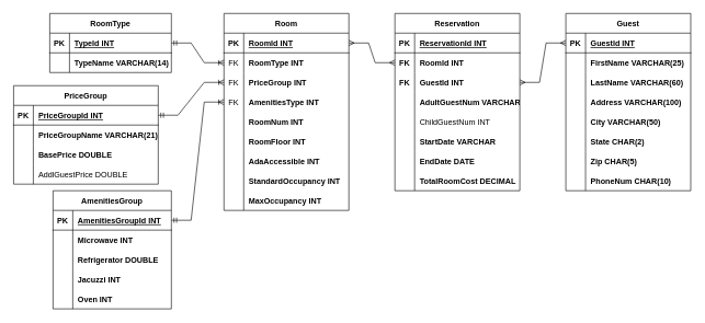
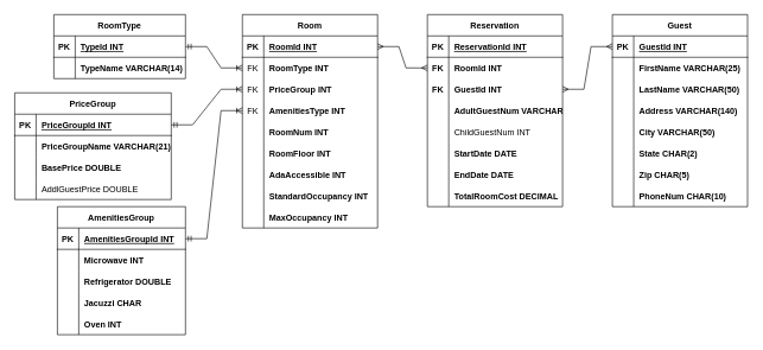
- <mxCell id="59" value="LastName VARCHAR(60)" style="shape=partialRectangle;connectable=0;fillColor=none;top=0;left=0;bottom=0;right=0;align=left;spacingLeft=6;overflow=hidden;fontStyle=1" vertex="1" parent="57"><mxGeometry x="30" width="160" height="30" as="geometry"><mxRectangle width="160" height="30" as="alternateBounds" /></mxGeometry></mxCell>
+ <mxCell id="59" value="LastName VARCHAR(50)" style="shape=partialRectangle;connectable=0;fillColor=none;top=0;left=0;bottom=0;right=0;align=left;spacingLeft=6;overflow=hidden;fontStyle=1" vertex="1" parent="57"><mxGeometry x="30" width="160" height="30" as="geometry"><mxRectangle width="160" height="30" as="alternateBounds" /></mxGeometry></mxCell>
- <mxCell id="62" value="Address VARCHAR(100)" style="shape=partialRectangle;connectable=0;fillColor=none;top=0;left=0;bottom=0;right=0;align=left;spacingLeft=6;overflow=hidden;fontStyle=1" vertex="1" parent="60"><mxGeometry x="30" width="160" height="30" as="geometry"><mxRectangle width="160" height="30" as="alternateBounds" /></mxGeometry></mxCell>
+ <mxCell id="62" value="Address VARCHAR(140)" style="shape=partialRectangle;connectable=0;fillColor=none;top=0;left=0;bottom=0;right=0;align=left;spacingLeft=6;overflow=hidden;fontStyle=1" vertex="1" parent="60"><mxGeometry x="30" width="160" height="30" as="geometry"><mxRectangle width="160" height="30" as="alternateBounds" /></mxGeometry></mxCell>
- <mxCell id="93" value="StartDate VARCHAR" style="shape=partialRectangle;connectable=0;fillColor=none;top=0;left=0;bottom=0;right=0;align=left;spacingLeft=6;overflow=hidden;fontStyle=1" vertex="1" parent="91"><mxGeometry x="30" width="160" height="30" as="geometry"><mxRectangle width="160" height="30" as="alternateBounds" /></mxGeometry></mxCell>
+ <mxCell id="93" value="StartDate DATE" style="shape=partialRectangle;connectable=0;fillColor=none;top=0;left=0;bottom=0;right=0;align=left;spacingLeft=6;overflow=hidden;fontStyle=1" vertex="1" parent="91"><mxGeometry x="30" width="160" height="30" as="geometry"><mxRectangle width="160" height="30" as="alternateBounds" /></mxGeometry></mxCell>
- <mxCell id="116" value="Jacuzzi INT" style="shape=partialRectangle;connectable=0;fillColor=none;top=0;left=0;bottom=0;right=0;align=left;spacingLeft=6;overflow=hidden;fontStyle=1" vertex="1" parent="114"><mxGeometry x="30" width="150" height="30" as="geometry"><mxRectangle width="150" height="30" as="alternateBounds" /></mxGeometry></mxCell>
+ <mxCell id="116" value="Jacuzzi CHAR" style="shape=partialRectangle;connectable=0;fillColor=none;top=0;left=0;bottom=0;right=0;align=left;spacingLeft=6;overflow=hidden;fontStyle=1" vertex="1" parent="114"><mxGeometry x="30" width="150" height="30" as="geometry"><mxRectangle width="150" height="30" as="alternateBounds" /></mxGeometry></mxCell>
